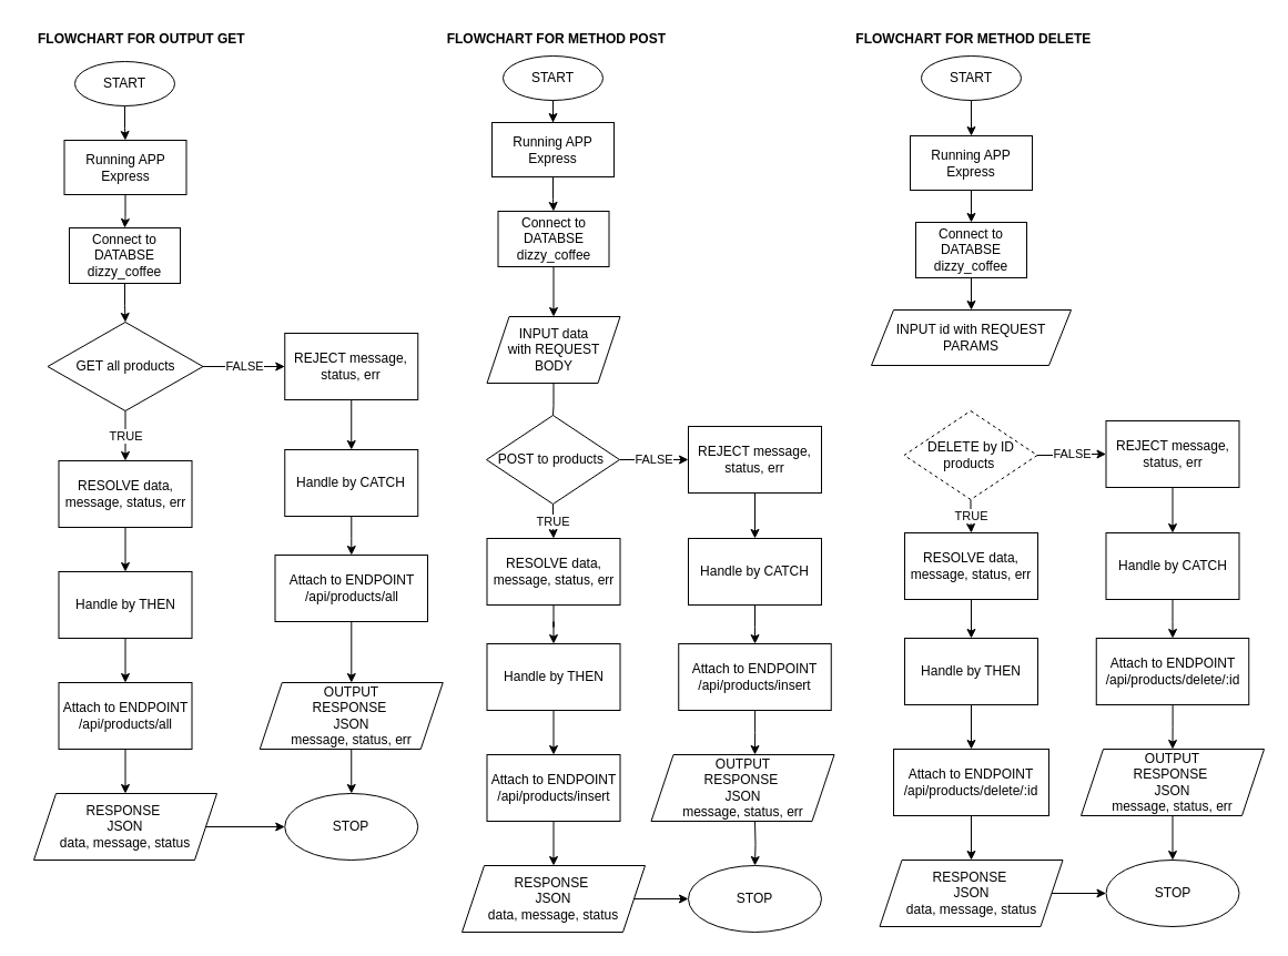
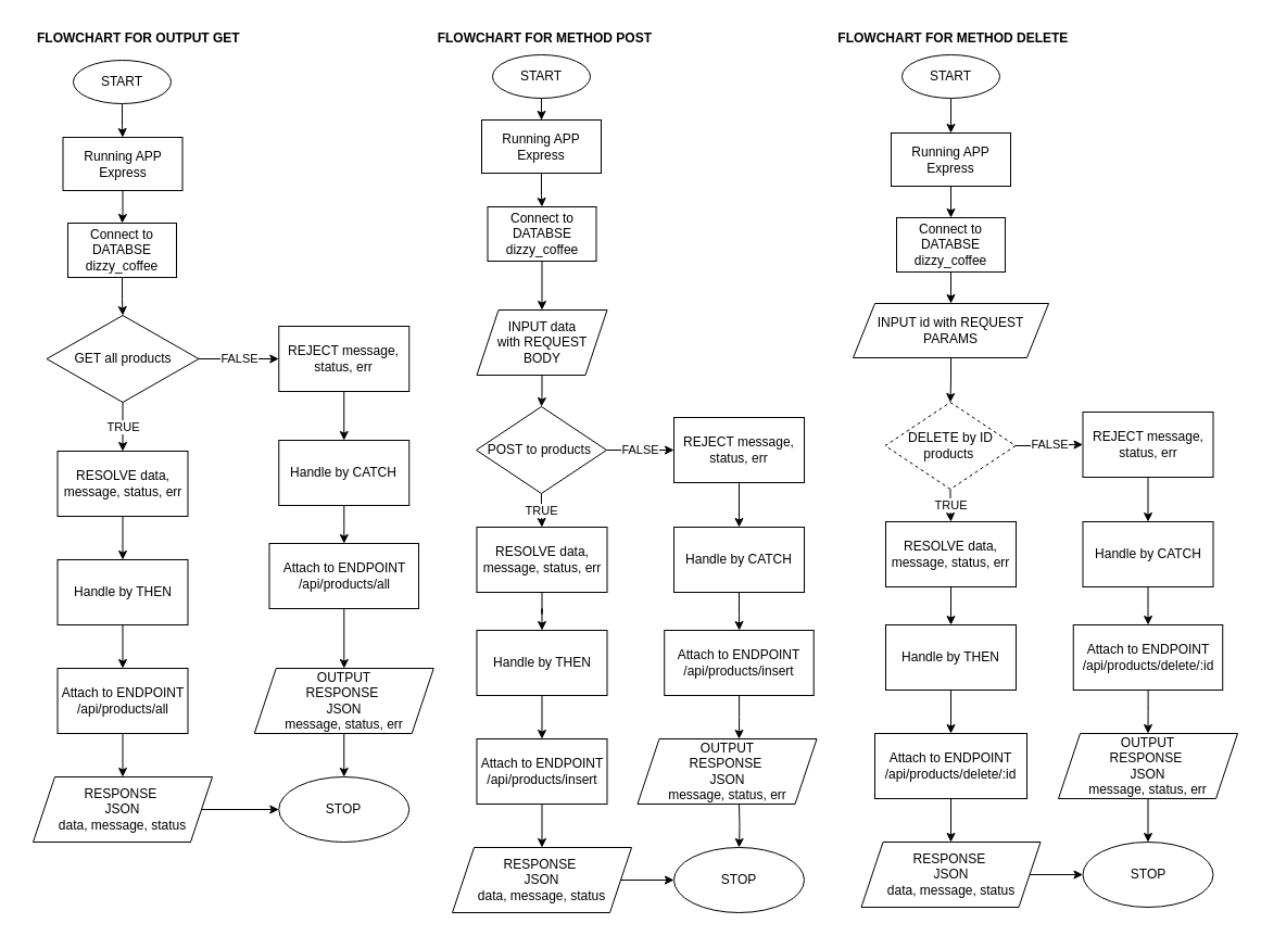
+ <mxCell id="63" value="" style="edgeStyle=orthogonalEdgeStyle;rounded=0;orthogonalLoop=1;jettySize=auto;html=1;" edge="1" source="64" target="67" parent="1"><mxGeometry relative="1" as="geometry" /></mxCell>
- <mxCell id="35" value="" style="edgeStyle=orthogonalEdgeStyle;rounded=0;orthogonalLoop=1;jettySize=auto;html=1;endArrow=none;" edge="1" parent="1" source="36" target="39"><mxGeometry relative="1" as="geometry" /></mxCell>
+ <mxCell id="35" value="" style="edgeStyle=orthogonalEdgeStyle;rounded=0;orthogonalLoop=1;jettySize=auto;html=1;" edge="1" parent="1" source="36" target="39"><mxGeometry relative="1" as="geometry" /></mxCell>
